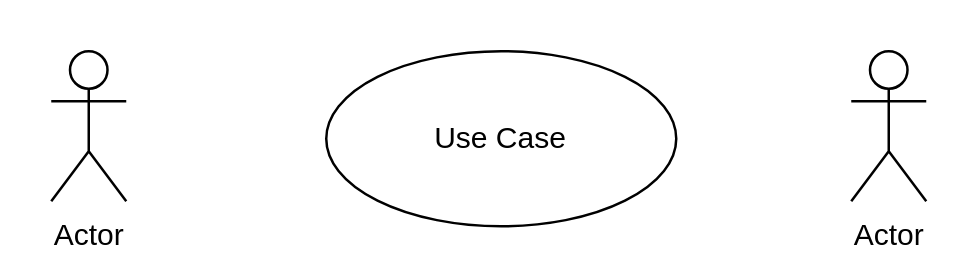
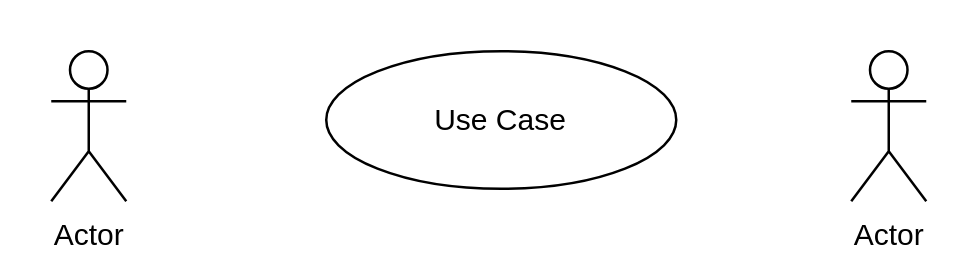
- <mxCell id="3" value="Use Case" style="ellipse;whiteSpace=wrap;html=1;" parent="1" vertex="1"><mxGeometry x="130" y="20" width="140" height="70" as="geometry" /></mxCell>
+ <mxCell id="3" value="Use Case" style="ellipse;whiteSpace=wrap;html=1;" parent="1" vertex="1"><mxGeometry x="130" y="20" width="140" height="55" as="geometry" /></mxCell>
